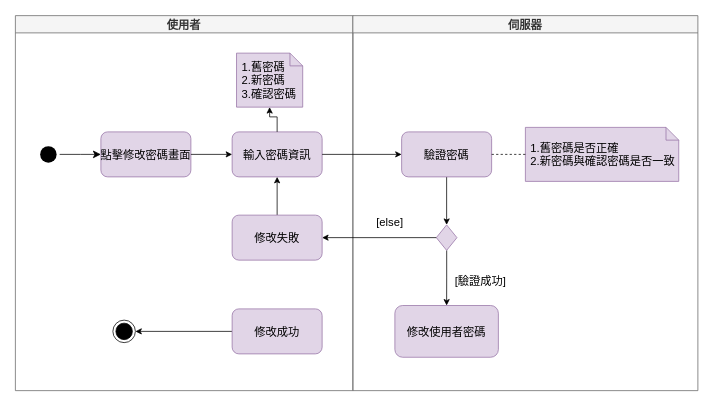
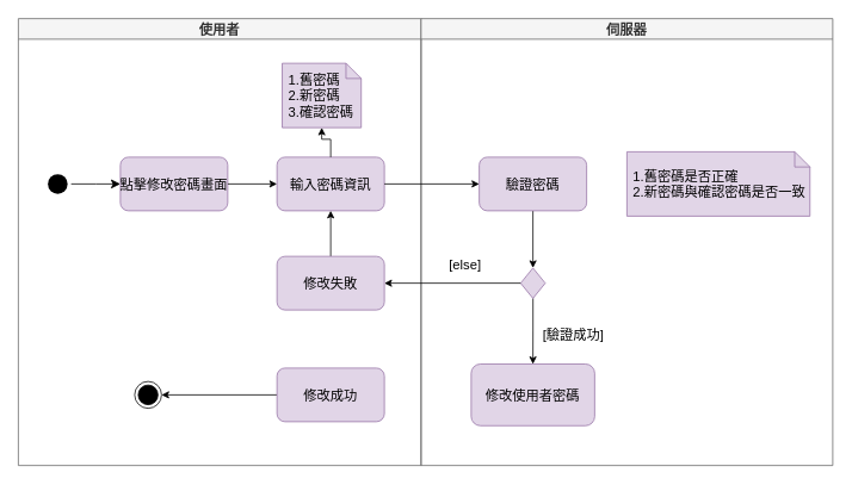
- <mxCell id="19" value="" style="endArrow=none;strokeColor=#000000;endFill=0;rounded=0;dashed=1;exitX=1;exitY=0.5;exitDx=0;exitDy=0;fontColor=default;fontSize=15;" edge="1" parent="15" source="18" target="16"><mxGeometry relative="1" as="geometry"><mxPoint x="185.5" y="187" as="sourcePoint" /></mxGeometry></mxCell>
